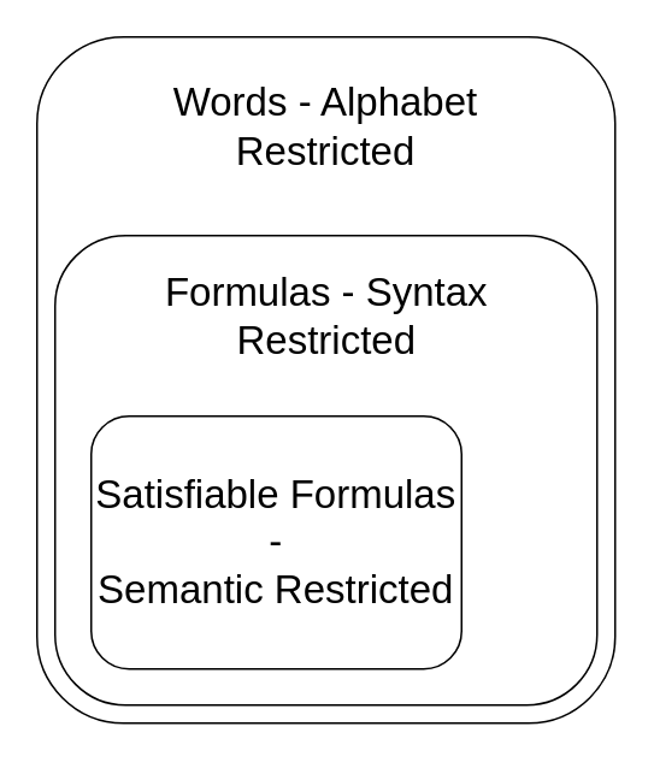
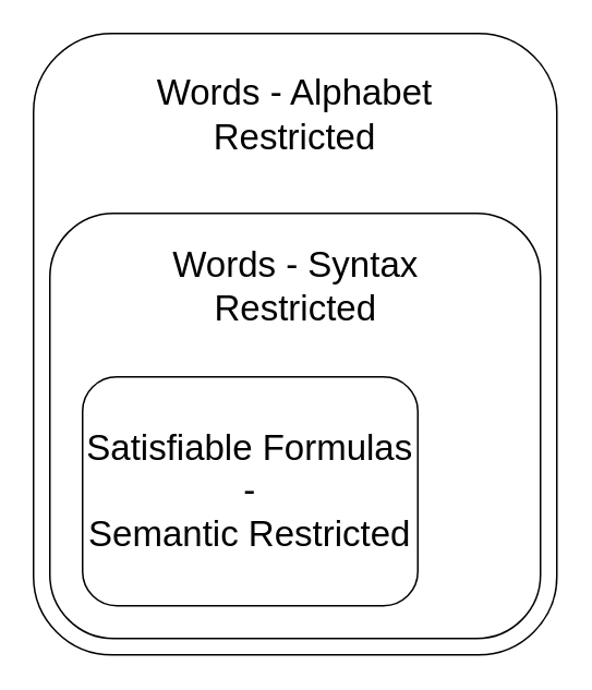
- <mxCell id="5" value="&lt;div style=&quot;font-size: 22px&quot;&gt;&lt;font style=&quot;font-size: 22px&quot;&gt;Formulas - Syntax &lt;br&gt;&lt;/font&gt;&lt;/div&gt;&lt;div style=&quot;font-size: 22px&quot;&gt;&lt;font style=&quot;font-size: 22px&quot;&gt;Restricted&lt;/font&gt;&lt;br&gt;&lt;/div&gt;" style="text;html=1;align=center;verticalAlign=middle;resizable=0;points=[];autosize=1;" vertex="1" parent="1"><mxGeometry x="85" y="160" width="190" height="30" as="geometry" /></mxCell>
+ <mxCell id="5" value="&lt;div style=&quot;font-size: 22px&quot;&gt;&lt;font style=&quot;font-size: 22px&quot;&gt;Words - Syntax &lt;br&gt;&lt;/font&gt;&lt;/div&gt;&lt;div style=&quot;font-size: 22px&quot;&gt;&lt;font style=&quot;font-size: 22px&quot;&gt;Restricted&lt;/font&gt;&lt;br&gt;&lt;/div&gt;" style="text;html=1;align=center;verticalAlign=middle;resizable=0;points=[];autosize=1;" vertex="1" parent="1"><mxGeometry x="85" y="160" width="190" height="30" as="geometry" /></mxCell>
